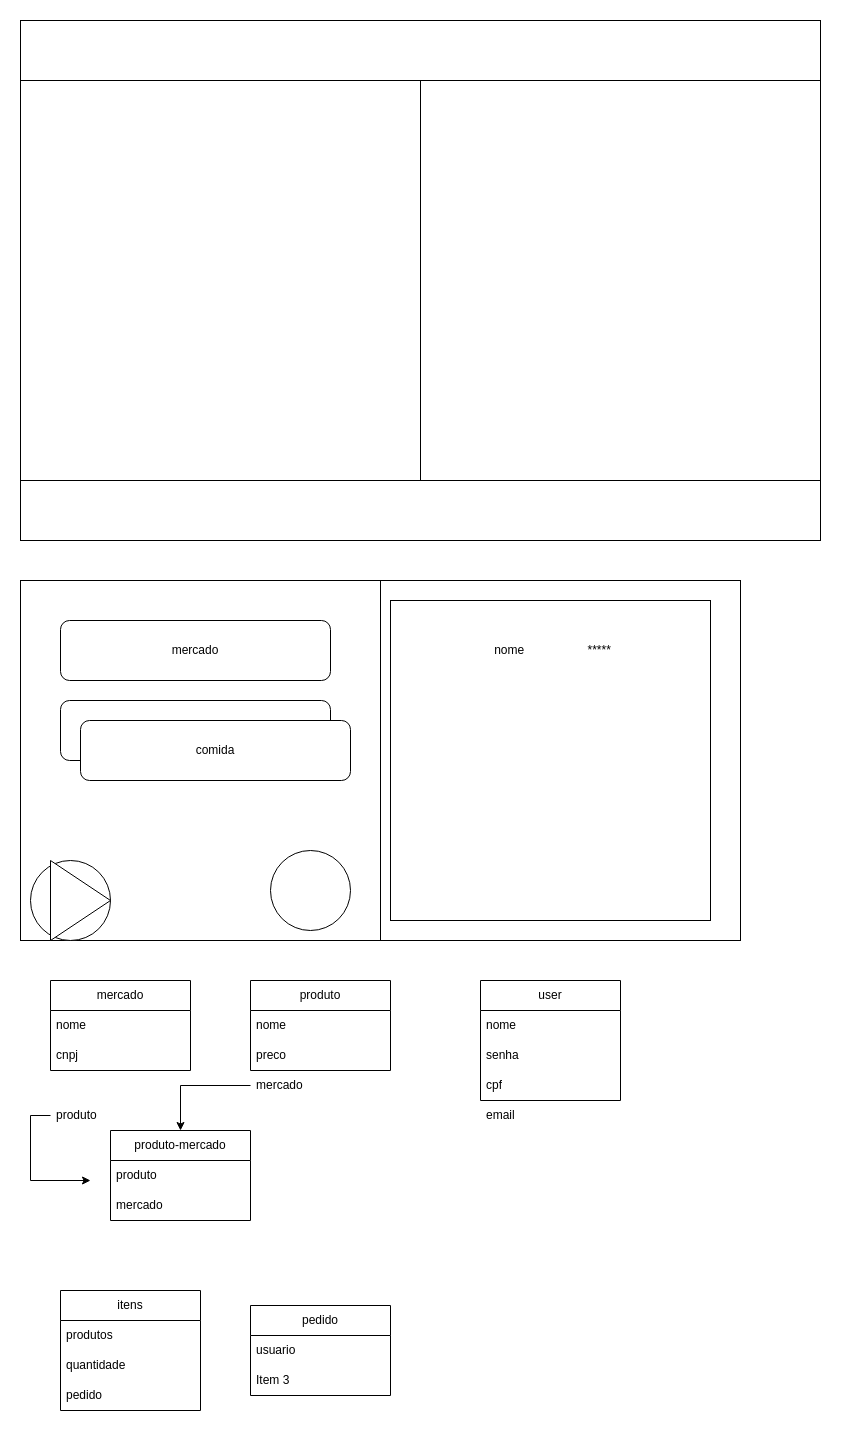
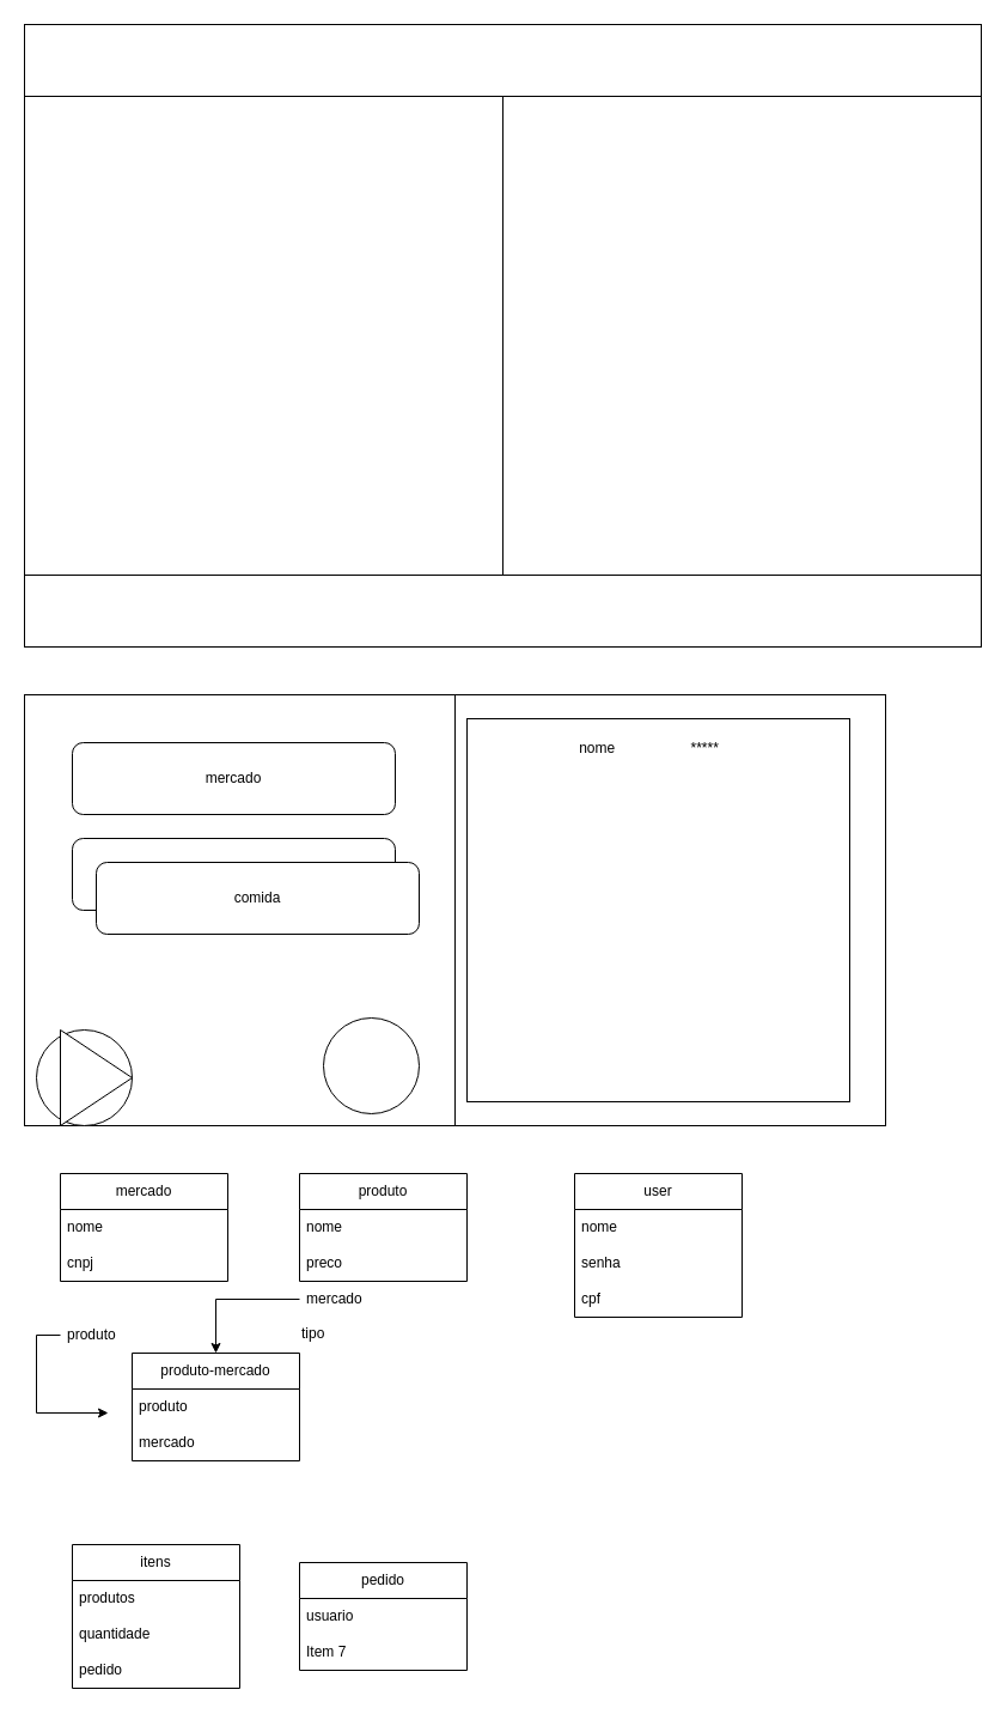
- <mxCell id="14" value="nome&amp;nbsp;&amp;nbsp;&amp;nbsp;&amp;nbsp;&amp;nbsp;&amp;nbsp;&amp;nbsp;&amp;nbsp;&amp;nbsp;&amp;nbsp;&amp;nbsp;&amp;nbsp;&amp;nbsp;&amp;nbsp;&amp;nbsp;&amp;nbsp;&amp;nbsp;&amp;nbsp; *****" style="text;html=1;strokeColor=none;fillColor=none;align=center;verticalAlign=middle;whiteSpace=wrap;rounded=0;" vertex="1" parent="1"><mxGeometry x="425" y="635" width="255" height="30" as="geometry" /></mxCell>
+ <mxCell id="14" value="nome&amp;nbsp;&amp;nbsp;&amp;nbsp;&amp;nbsp;&amp;nbsp;&amp;nbsp;&amp;nbsp;&amp;nbsp;&amp;nbsp;&amp;nbsp;&amp;nbsp;&amp;nbsp;&amp;nbsp;&amp;nbsp;&amp;nbsp;&amp;nbsp;&amp;nbsp;&amp;nbsp; *****" style="text;html=1;strokeColor=none;fillColor=none;align=center;verticalAlign=middle;whiteSpace=wrap;rounded=0;" vertex="1" parent="1"><mxGeometry x="415" y="610" width="255" height="30" as="geometry" /></mxCell>
- <mxCell id="28" value="email" style="text;strokeColor=none;fillColor=none;align=left;verticalAlign=middle;spacingLeft=4;spacingRight=4;overflow=hidden;points=[[0,0.5],[1,0.5]];portConstraint=eastwest;rotatable=0;whiteSpace=wrap;html=1;" vertex="1" parent="1"><mxGeometry x="480" y="1100" width="140" height="30" as="geometry" /></mxCell>
+ <mxCell id="29" value="tipo" style="text;whiteSpace=wrap;html=1;" vertex="1" parent="1"><mxGeometry x="250" y="1100" width="140" height="40" as="geometry" /></mxCell>
- <mxCell id="36" value="Item 3" style="text;strokeColor=none;fillColor=none;align=left;verticalAlign=middle;spacingLeft=4;spacingRight=4;overflow=hidden;points=[[0,0.5],[1,0.5]];portConstraint=eastwest;rotatable=0;whiteSpace=wrap;html=1;" vertex="1" parent="34"><mxGeometry y="60" width="140" height="30" as="geometry" /></mxCell>
+ <mxCell id="36" value="Item 7" style="text;strokeColor=none;fillColor=none;align=left;verticalAlign=middle;spacingLeft=4;spacingRight=4;overflow=hidden;points=[[0,0.5],[1,0.5]];portConstraint=eastwest;rotatable=0;whiteSpace=wrap;html=1;" vertex="1" parent="34"><mxGeometry y="60" width="140" height="30" as="geometry" /></mxCell>
